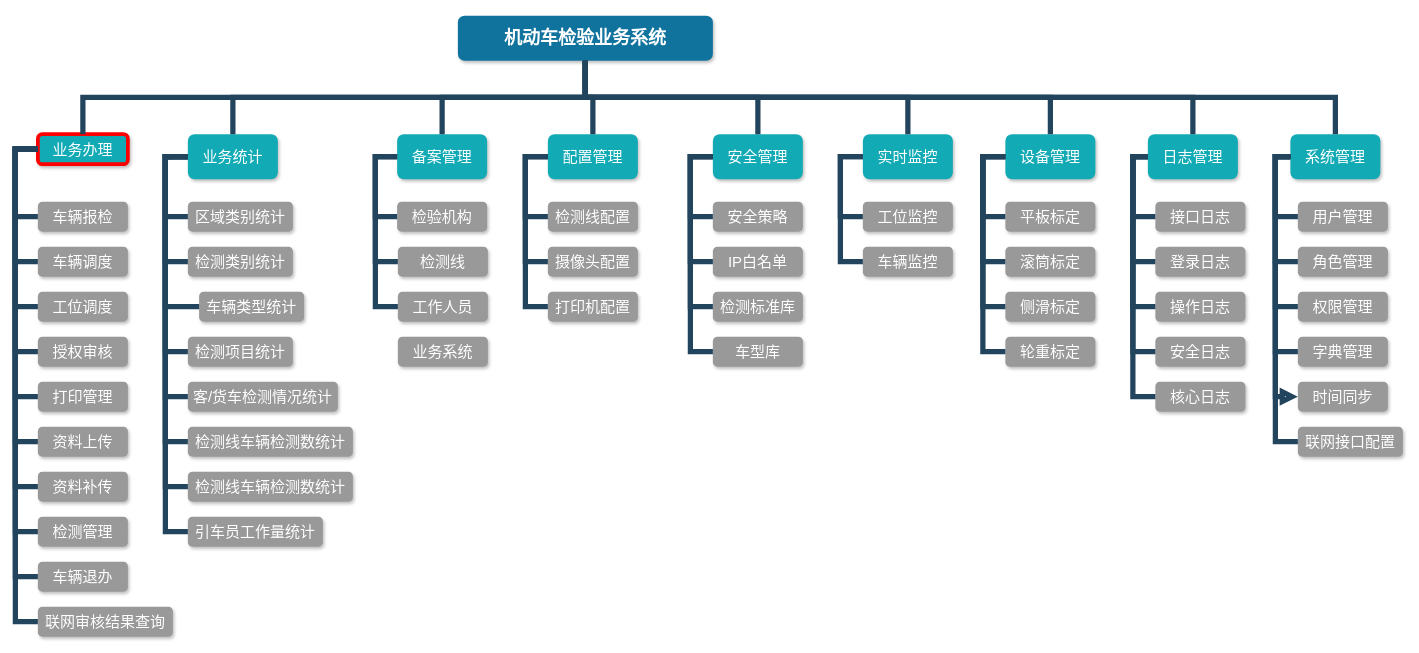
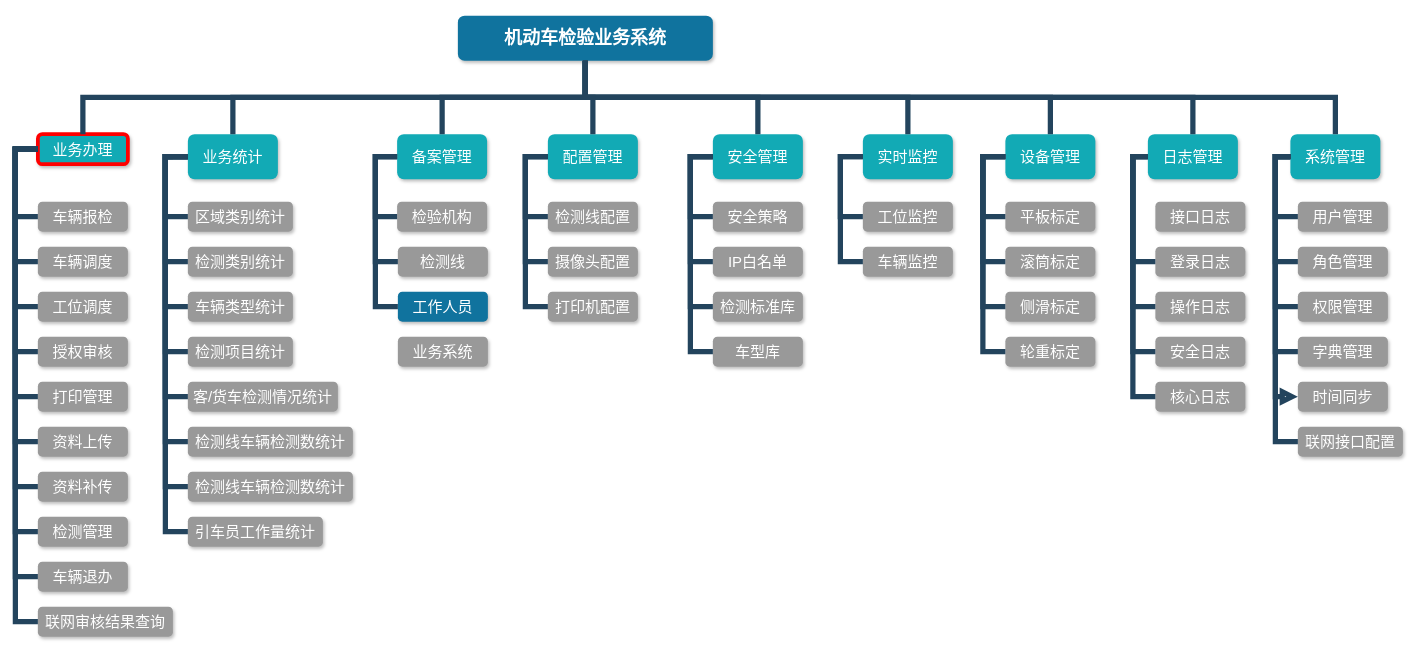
- <mxCell id="69" value="" style="edgeStyle=elbowEdgeStyle;elbow=horizontal;rounded=0;fontColor=#000000;endArrow=none;endFill=0;strokeWidth=7;strokeColor=#23445D;" parent="1" source="55" target="60" edge="1"><mxGeometry width="100" height="100" relative="1" as="geometry"><mxPoint x="1500" y="208" as="sourcePoint" /><mxPoint x="1510" y="308" as="targetPoint" /><Array as="points"><mxPoint x="1510" y="258" /></Array></mxGeometry></mxCell>
- <mxCell id="12" value="车辆类型统计" style="whiteSpace=wrap;rounded=1;fillColor=#999999;strokeColor=none;shadow=1;fontColor=#FFFFFF;fontStyle=0;strokeWidth=7;fontSize=20;" parent="1" vertex="1"><mxGeometry x="265" y="388" width="140" height="40" as="geometry" /></mxCell>
+ <mxCell id="12" value="车辆类型统计" style="whiteSpace=wrap;rounded=1;fillColor=#999999;strokeColor=none;shadow=1;fontColor=#FFFFFF;fontStyle=0;strokeWidth=7;fontSize=20;" parent="1" vertex="1"><mxGeometry x="250" y="388" width="140" height="40" as="geometry" /></mxCell>
- <mxCell id="19" value="工作人员" style="whiteSpace=wrap;rounded=1;fillColor=#999999;strokeColor=none;shadow=1;fontColor=#FFFFFF;fontStyle=0;strokeWidth=7;fontSize=20;" parent="1" vertex="1"><mxGeometry x="530" y="388" width="120" height="40" as="geometry" /></mxCell>
+ <mxCell id="19" value="工作人员" style="whiteSpace=wrap;rounded=1;fillColor=#10739e;strokeColor=none;shadow=1;fontColor=#FFFFFF;fontStyle=0;strokeWidth=7;fontSize=20;" parent="1" vertex="1"><mxGeometry x="530" y="388" width="120" height="40" as="geometry" /></mxCell>
